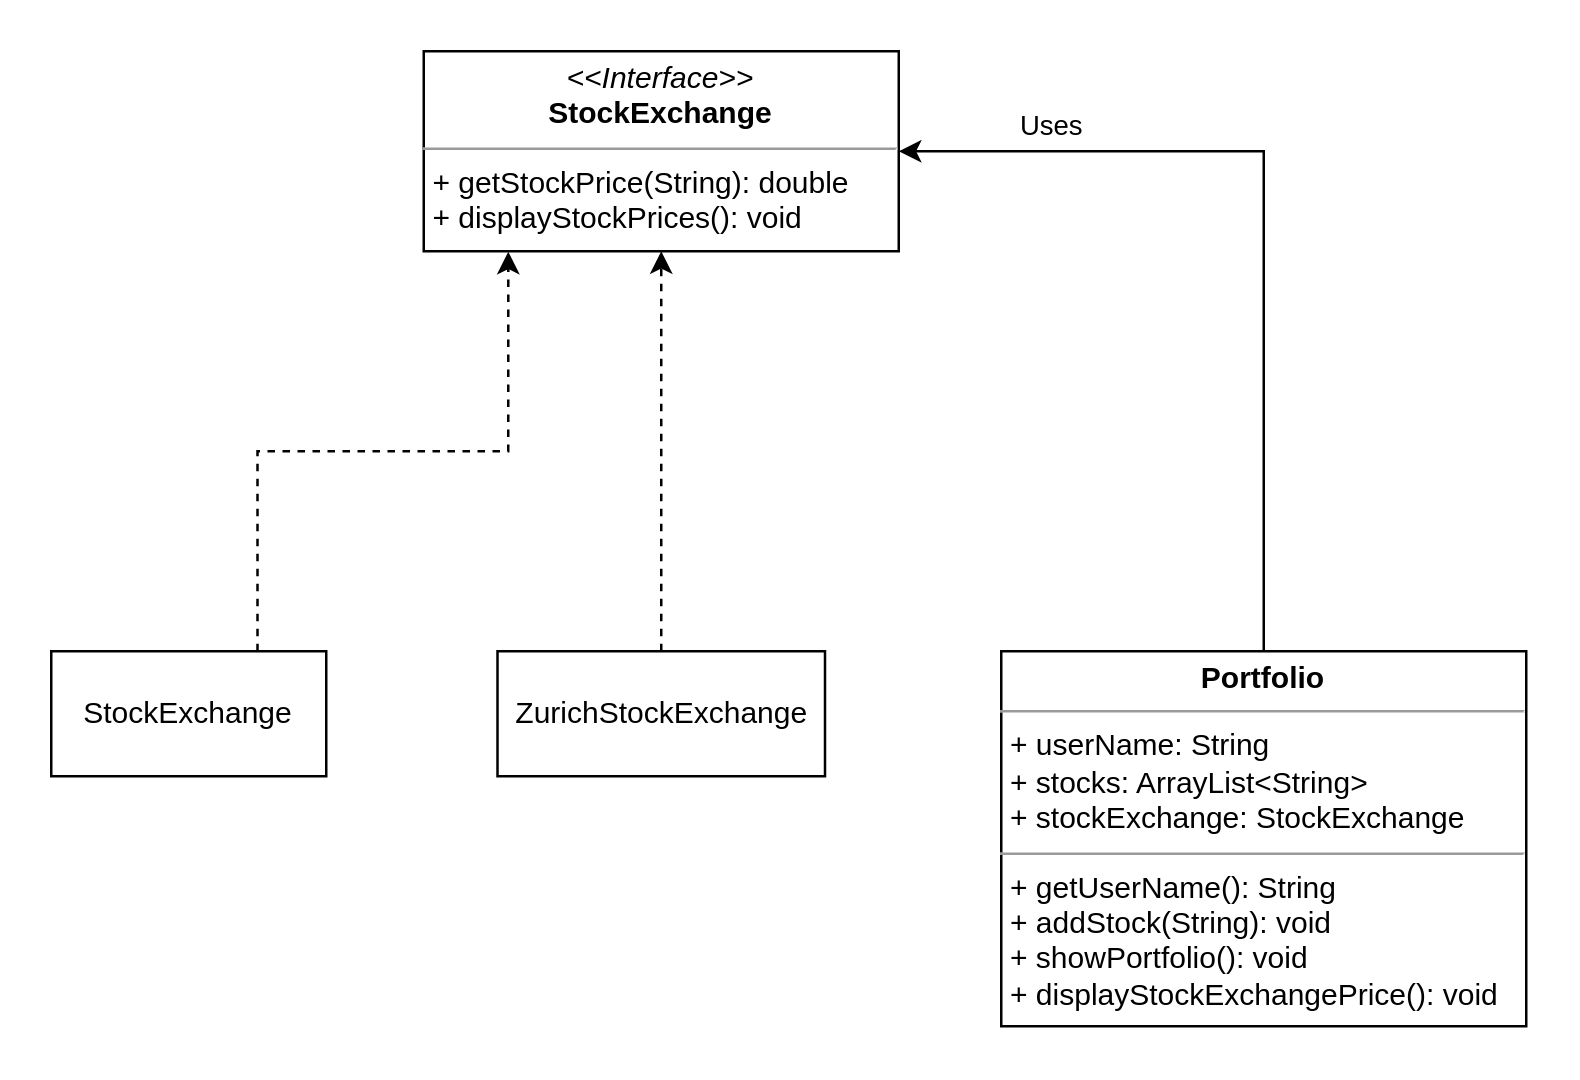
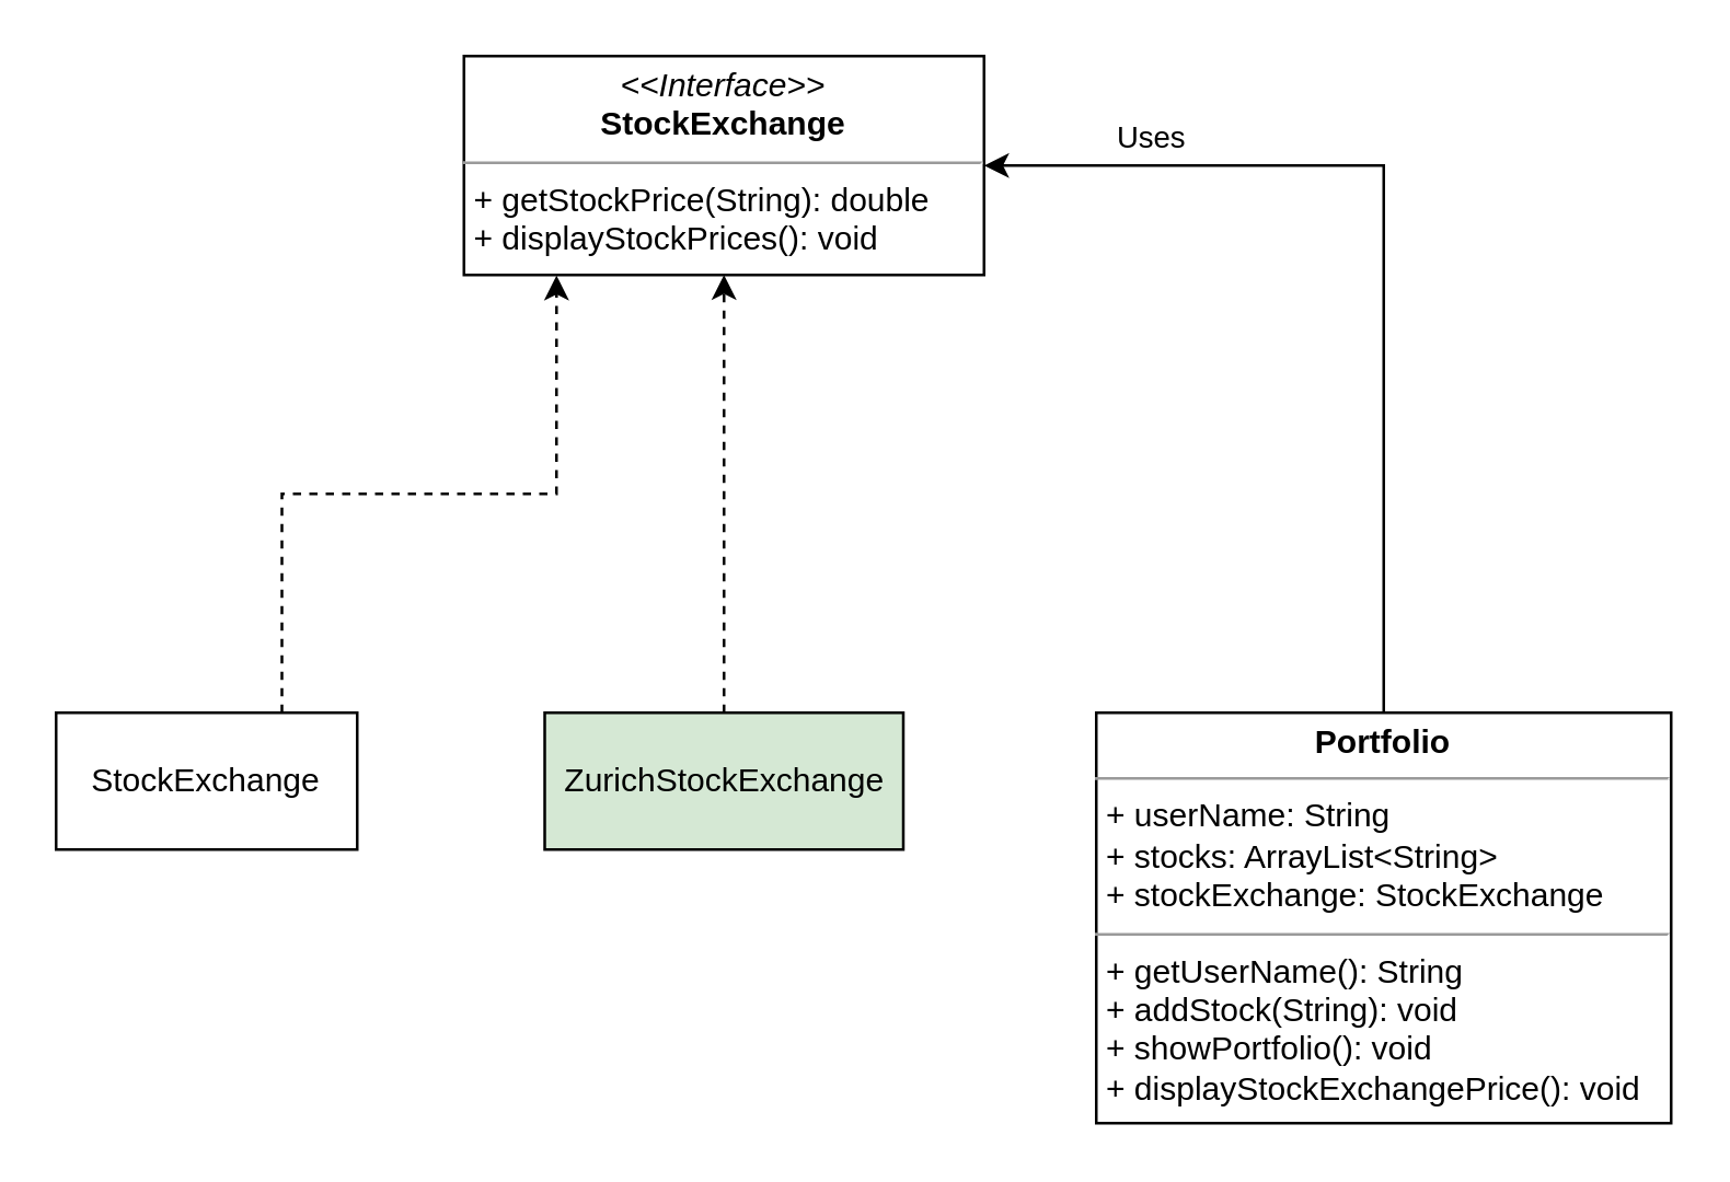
- <mxCell id="4" value="ZurichStockExchange" style="html=1;whiteSpace=wrap;" vertex="1" parent="1"><mxGeometry x="198.5" y="260" width="131" height="50" as="geometry" /></mxCell>
+ <mxCell id="4" value="ZurichStockExchange" style="html=1;whiteSpace=wrap;fillColor=#d5e8d4;" vertex="1" parent="1"><mxGeometry x="198.5" y="260" width="131" height="50" as="geometry" /></mxCell>
